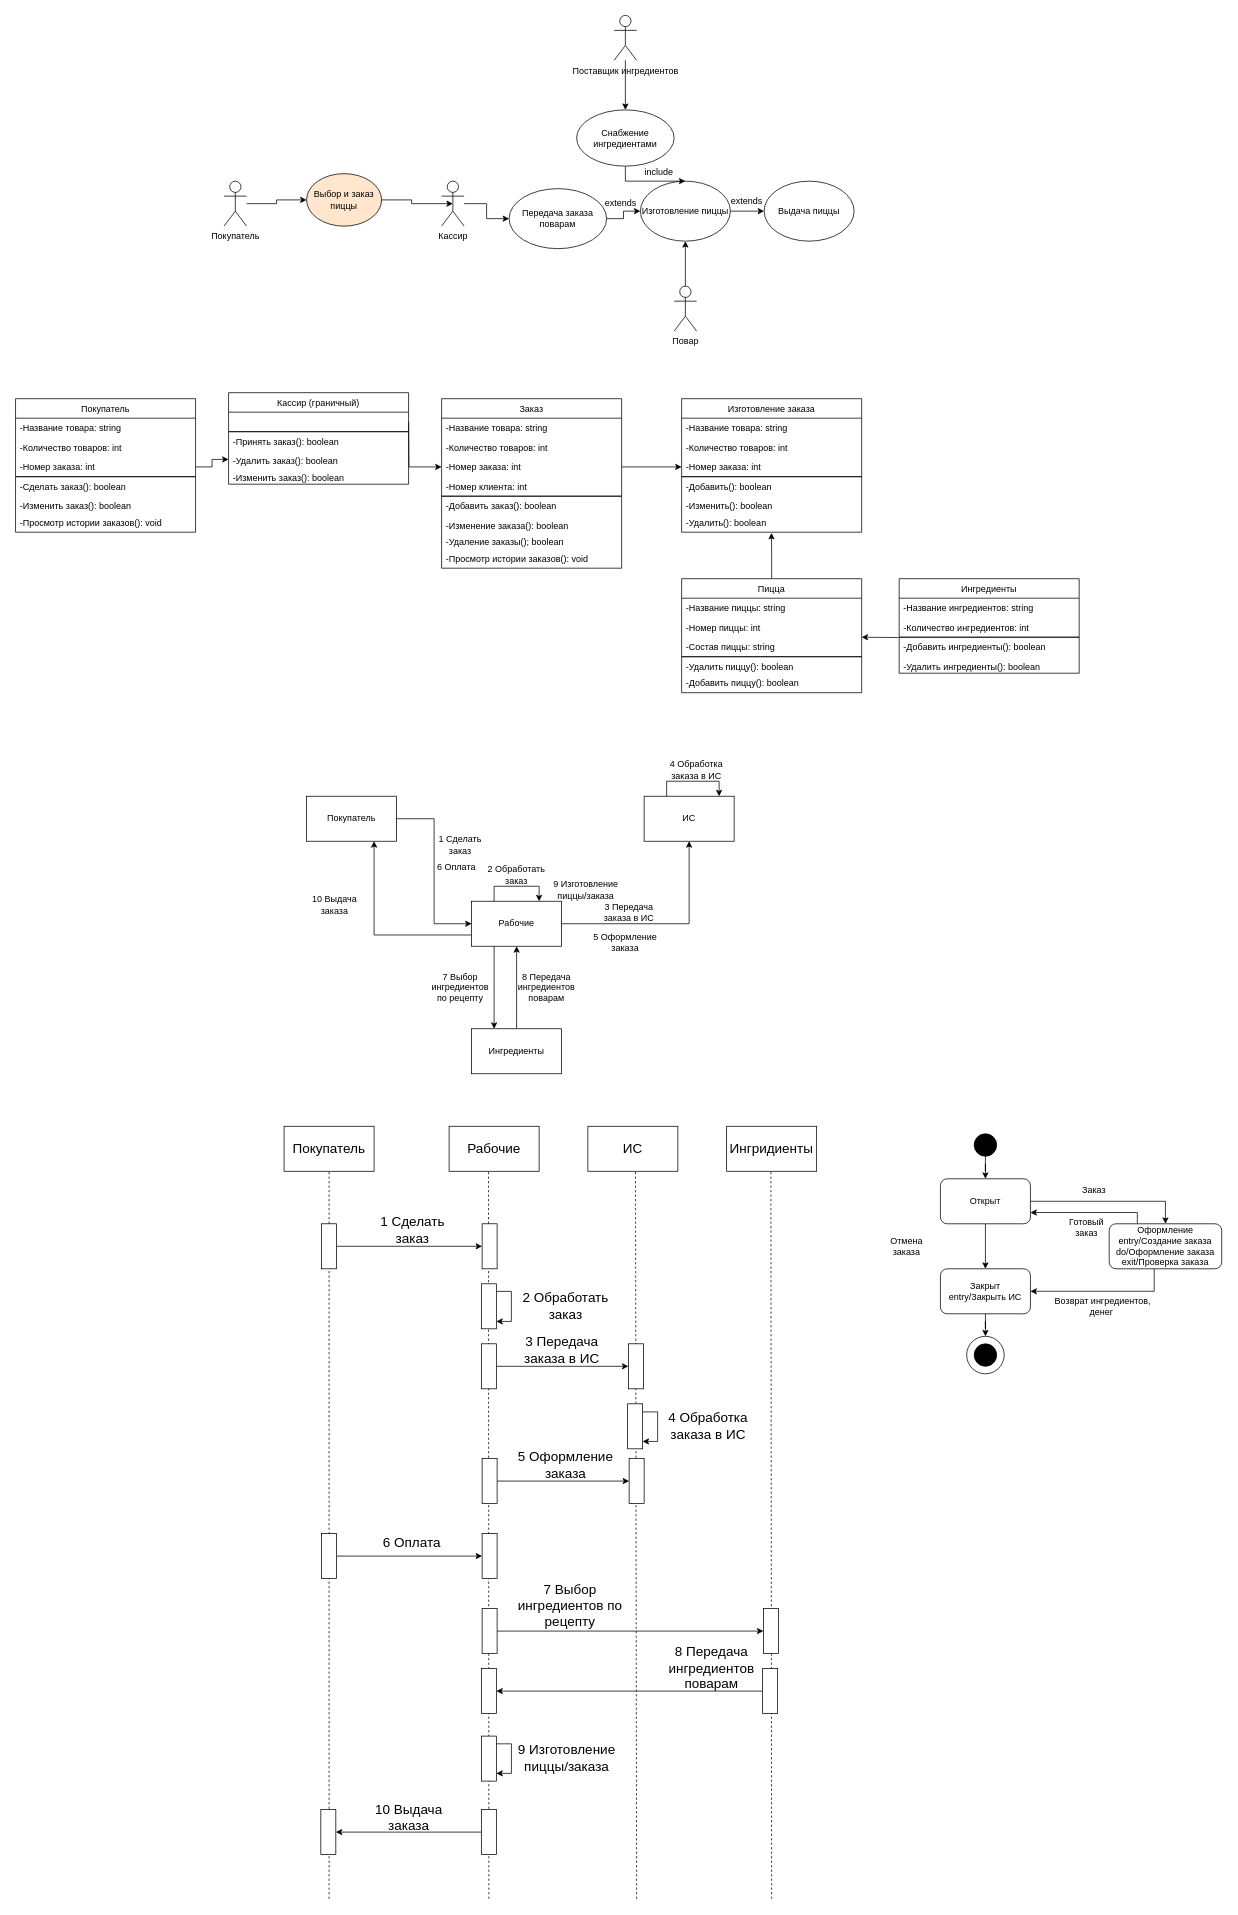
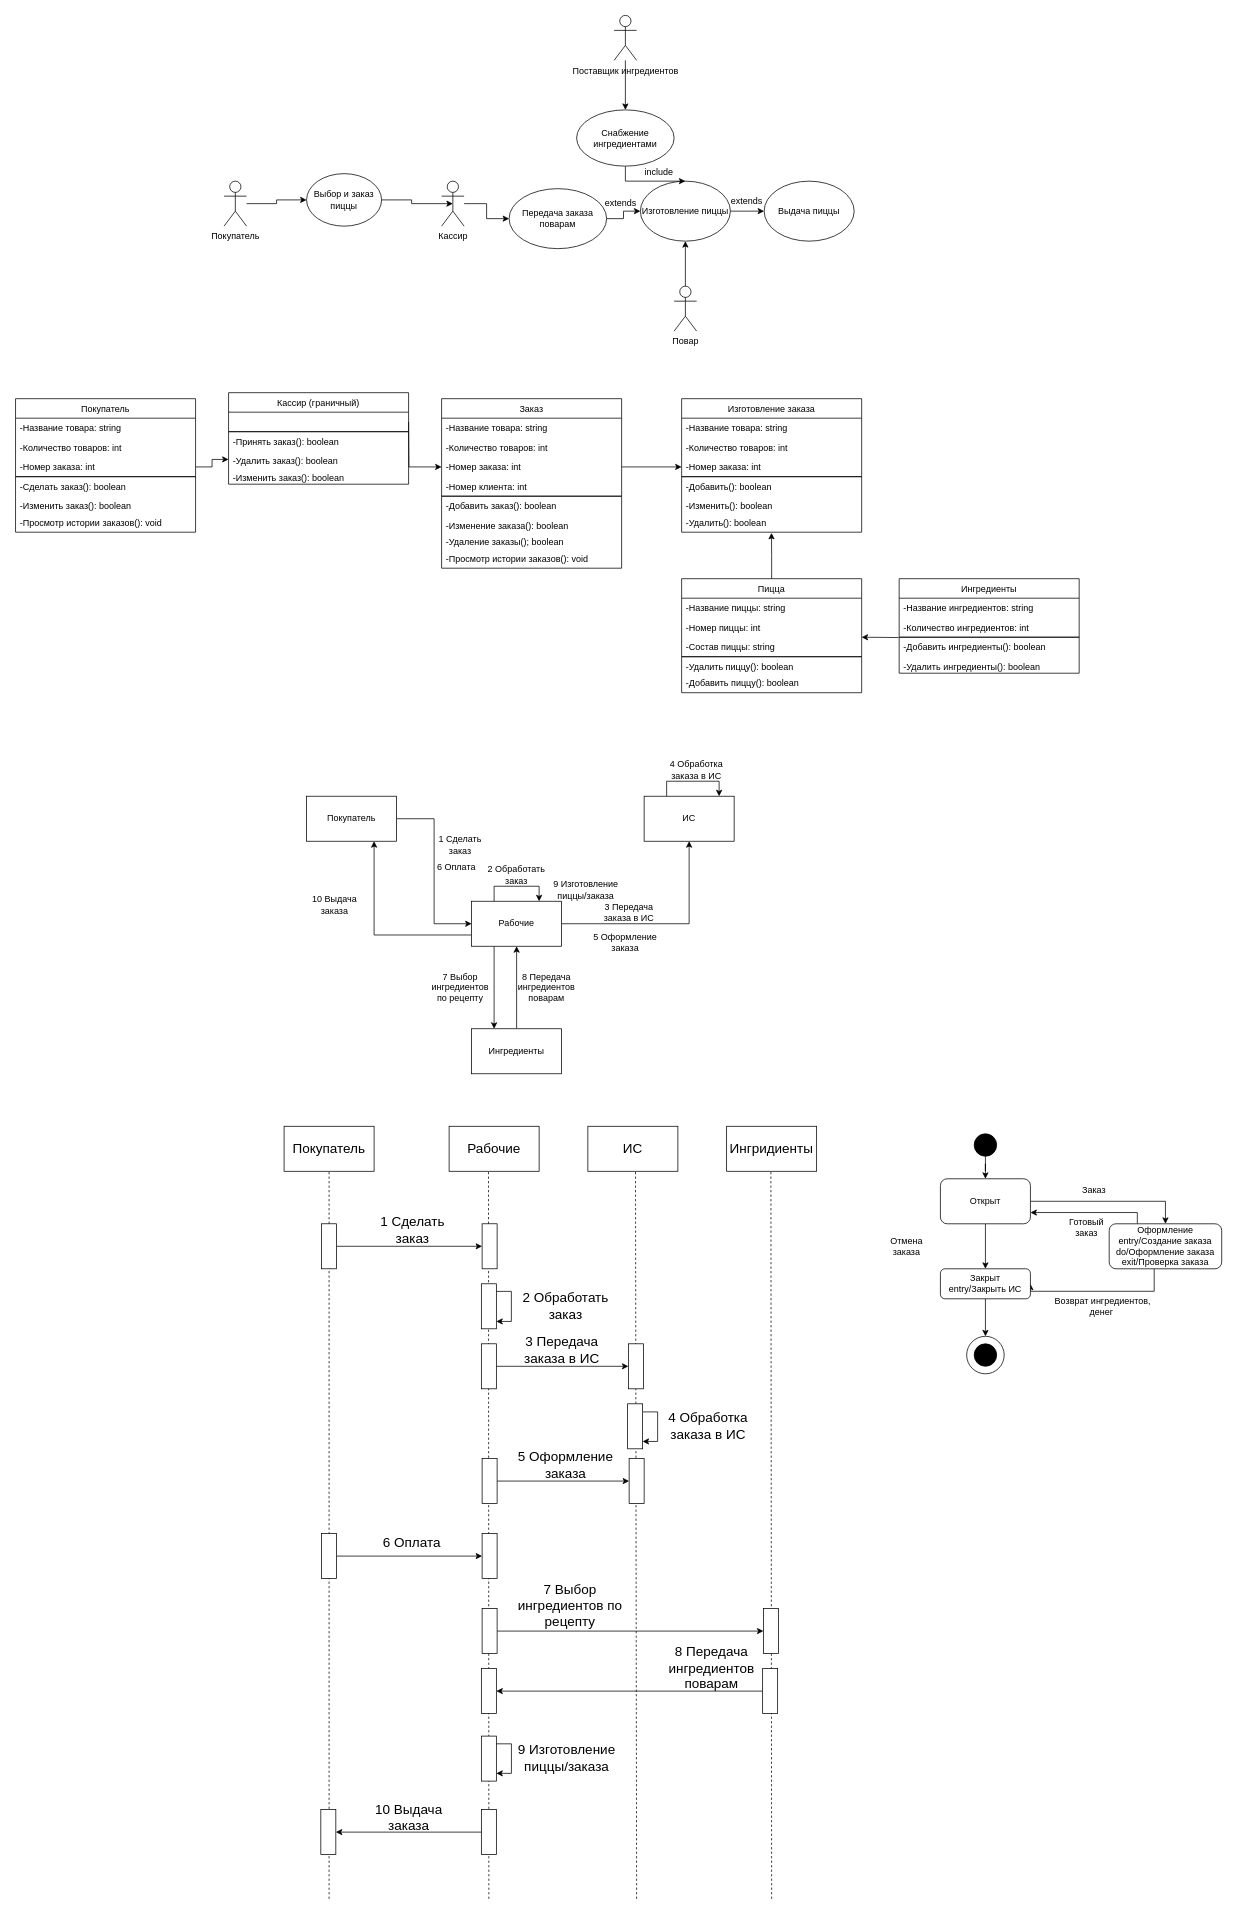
- <mxCell id="15" value="Выбор и заказ пиццы" style="ellipse;whiteSpace=wrap;html=1;strokeOpacity=100;fillColor=#ffe6cc;" parent="1" vertex="1"><mxGeometry x="408" y="231" width="100" height="70" as="geometry" /></mxCell>
+ <mxCell id="15" value="Выбор и заказ пиццы" style="ellipse;whiteSpace=wrap;html=1;strokeOpacity=100;" parent="1" vertex="1"><mxGeometry x="408" y="231" width="100" height="70" as="geometry" /></mxCell>
- <mxCell id="138" value="Закрыт&lt;br&gt;entry/Закрыть ИС" style="rounded=1;whiteSpace=wrap;html=1;fillColor=#FFFFFF;" parent="1" vertex="1"><mxGeometry x="1253" y="1691" width="120" height="60" as="geometry" /></mxCell>
+ <mxCell id="138" value="Закрыт&lt;br&gt;entry/Закрыть ИС" style="rounded=1;whiteSpace=wrap;html=1;fillColor=#FFFFFF;" parent="1" vertex="1"><mxGeometry x="1253" y="1691" width="120" height="40" as="geometry" /></mxCell>
